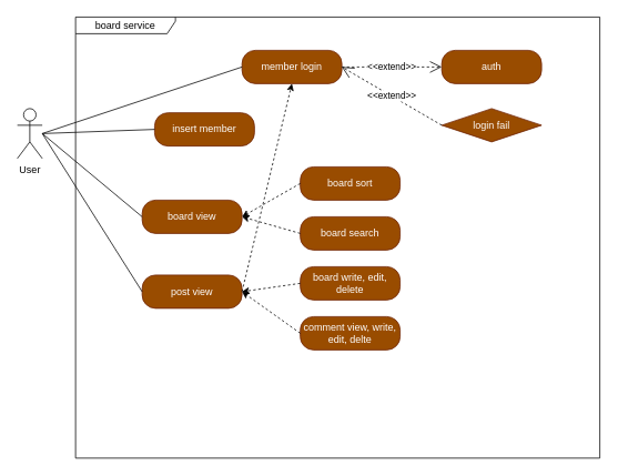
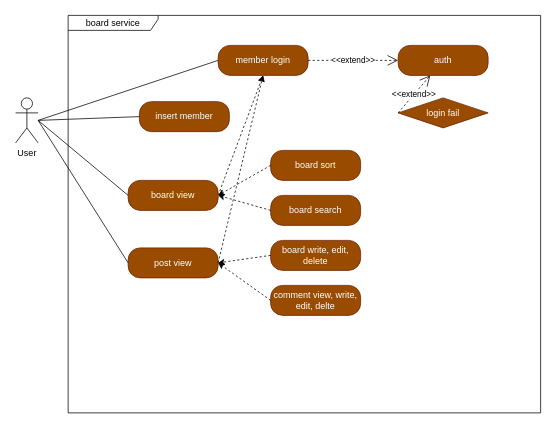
- <mxCell id="24" value="&amp;lt;&amp;lt;extend&amp;gt;&amp;gt;" style="endArrow=open;endSize=12;dashed=1;html=1;rounded=0;entryX=1;entryY=0.5;entryDx=0;entryDy=0;exitX=0;exitY=0.5;exitDx=0;exitDy=0;" edge="1" parent="1" source="14" target="4"><mxGeometry width="160" relative="1" as="geometry"><mxPoint x="400" y="140" as="sourcePoint" /><mxPoint x="560" y="140" as="targetPoint" /></mxGeometry></mxCell>
+ <mxCell id="24" value="&amp;lt;&amp;lt;extend&amp;gt;&amp;gt;" style="endArrow=open;endSize=12;dashed=1;html=1;rounded=0;exitX=0;exitY=0.5;exitDx=0;exitDy=0;" edge="1" parent="1" source="14" target="13"><mxGeometry width="160" relative="1" as="geometry"><mxPoint x="400" y="140" as="sourcePoint" /><mxPoint x="560" y="140" as="targetPoint" /></mxGeometry></mxCell>
+ <mxCell id="6" style="rounded=0;orthogonalLoop=1;jettySize=auto;html=1;entryX=0.5;entryY=1;entryDx=0;entryDy=0;exitX=1;exitY=0.5;exitDx=0;exitDy=0;dashed=1;" edge="1" parent="1" source="7" target="4"><mxGeometry relative="1" as="geometry" /></mxCell>
